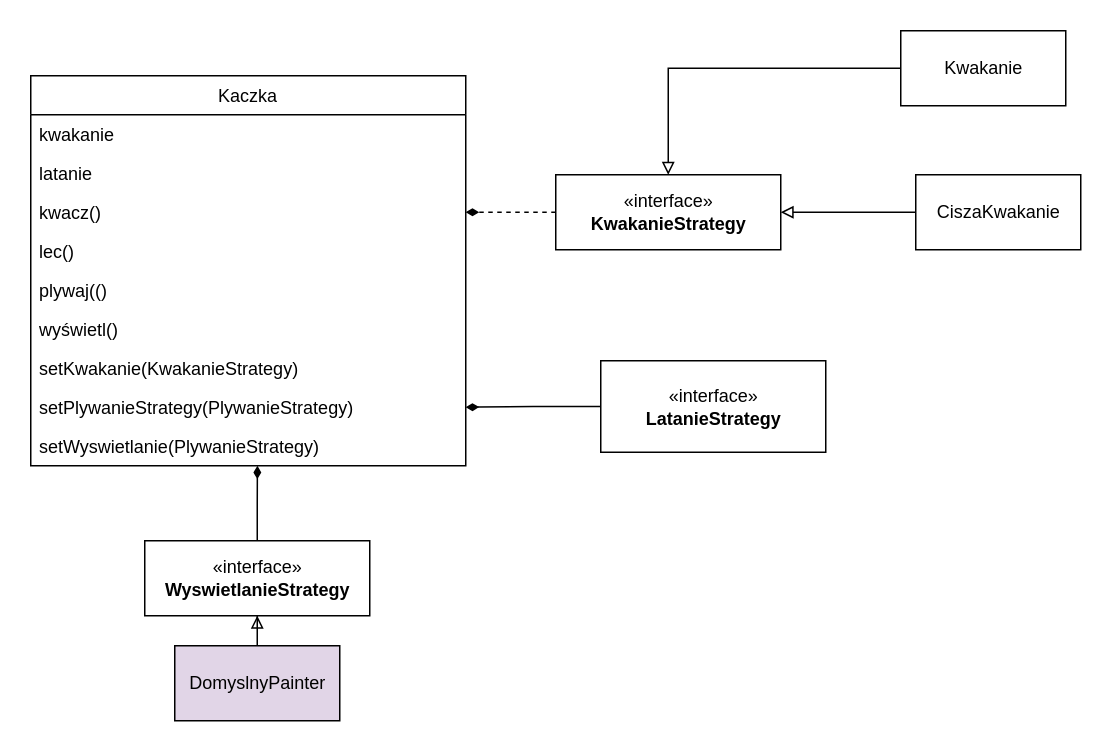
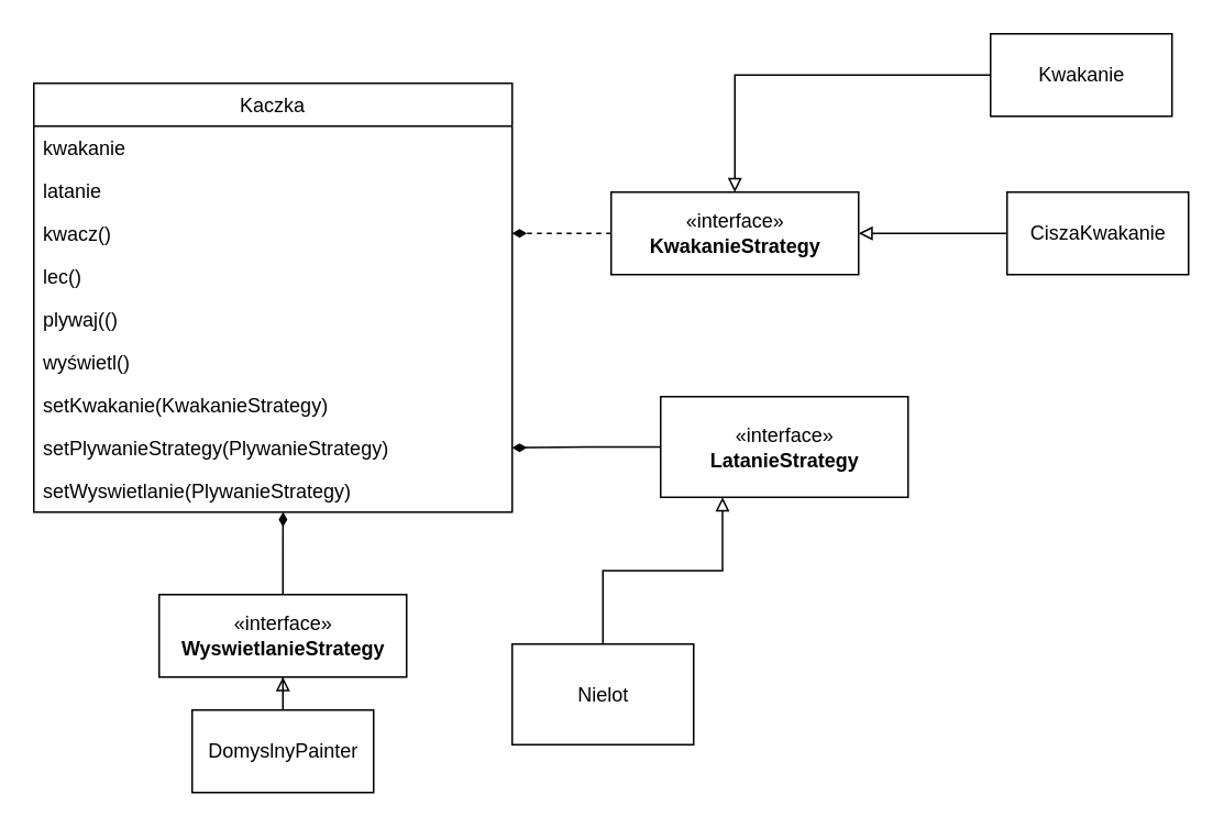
+ <mxCell id="22" style="edgeStyle=orthogonalEdgeStyle;rounded=0;orthogonalLoop=1;jettySize=auto;html=1;exitX=0.5;exitY=0;exitDx=0;exitDy=0;entryX=0.25;entryY=1;entryDx=0;entryDy=0;startArrow=none;startFill=0;endArrow=block;endFill=0;" edge="1" parent="1" source="23" target="15"><mxGeometry relative="1" as="geometry" /></mxCell>
+ <mxCell id="23" value="Nielot" style="html=1;" vertex="1" parent="1"><mxGeometry x="310" y="390" width="110" height="61" as="geometry" /></mxCell>
- <mxCell id="25" value="DomyslnyPainter" style="html=1;fillColor=#e1d5e7;" vertex="1" parent="1"><mxGeometry x="116" y="430" width="110" height="50" as="geometry" /></mxCell>
+ <mxCell id="25" value="DomyslnyPainter" style="html=1;" vertex="1" parent="1"><mxGeometry x="116" y="430" width="110" height="50" as="geometry" /></mxCell>
